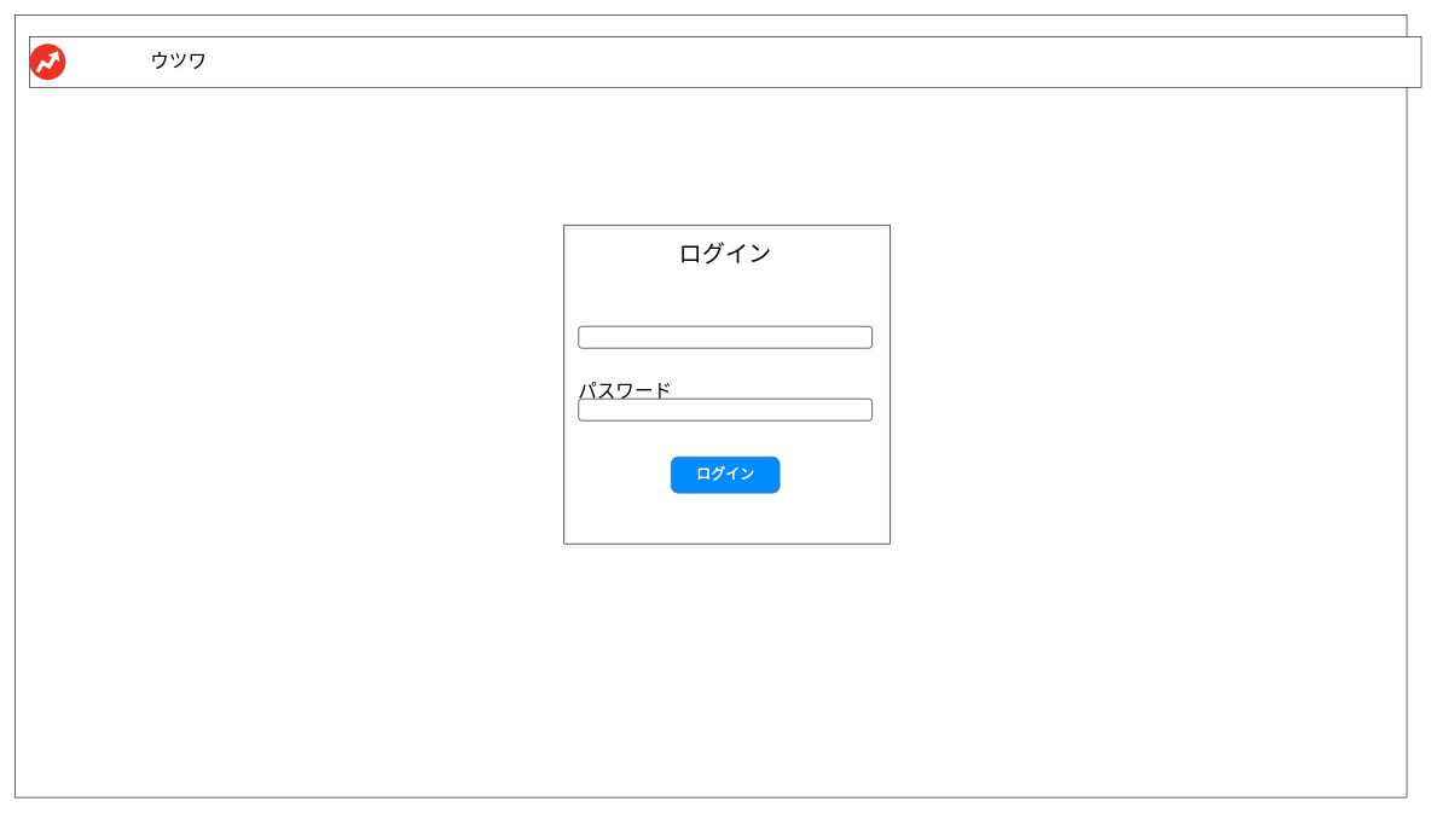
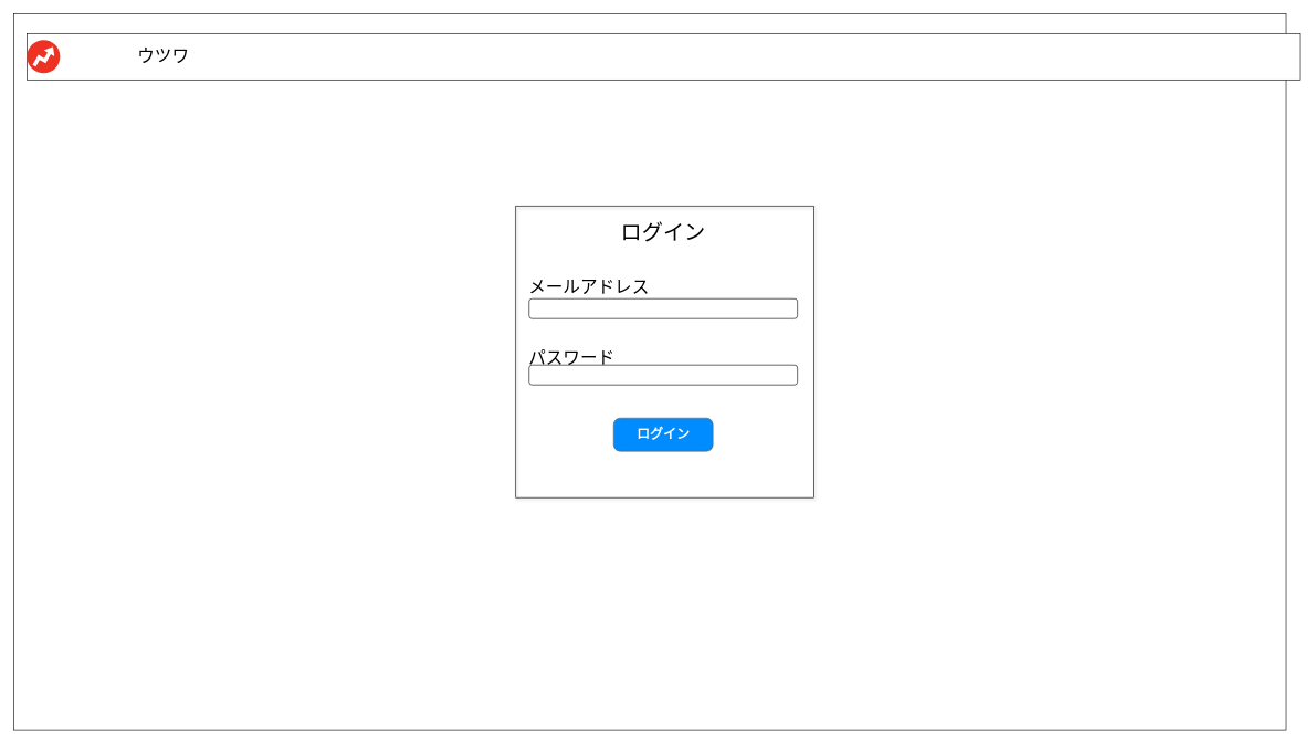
+ <mxCell id="5" value="&lt;font style=&quot;font-size: 26px&quot;&gt;メールアドレス&lt;/font&gt;" style="text;html=1;strokeColor=none;fillColor=none;align=left;verticalAlign=middle;whiteSpace=wrap;rounded=0;fontSize=32;" vertex="1" parent="3"><mxGeometry x="17.5" y="100" width="415" height="40" as="geometry" /></mxCell>
